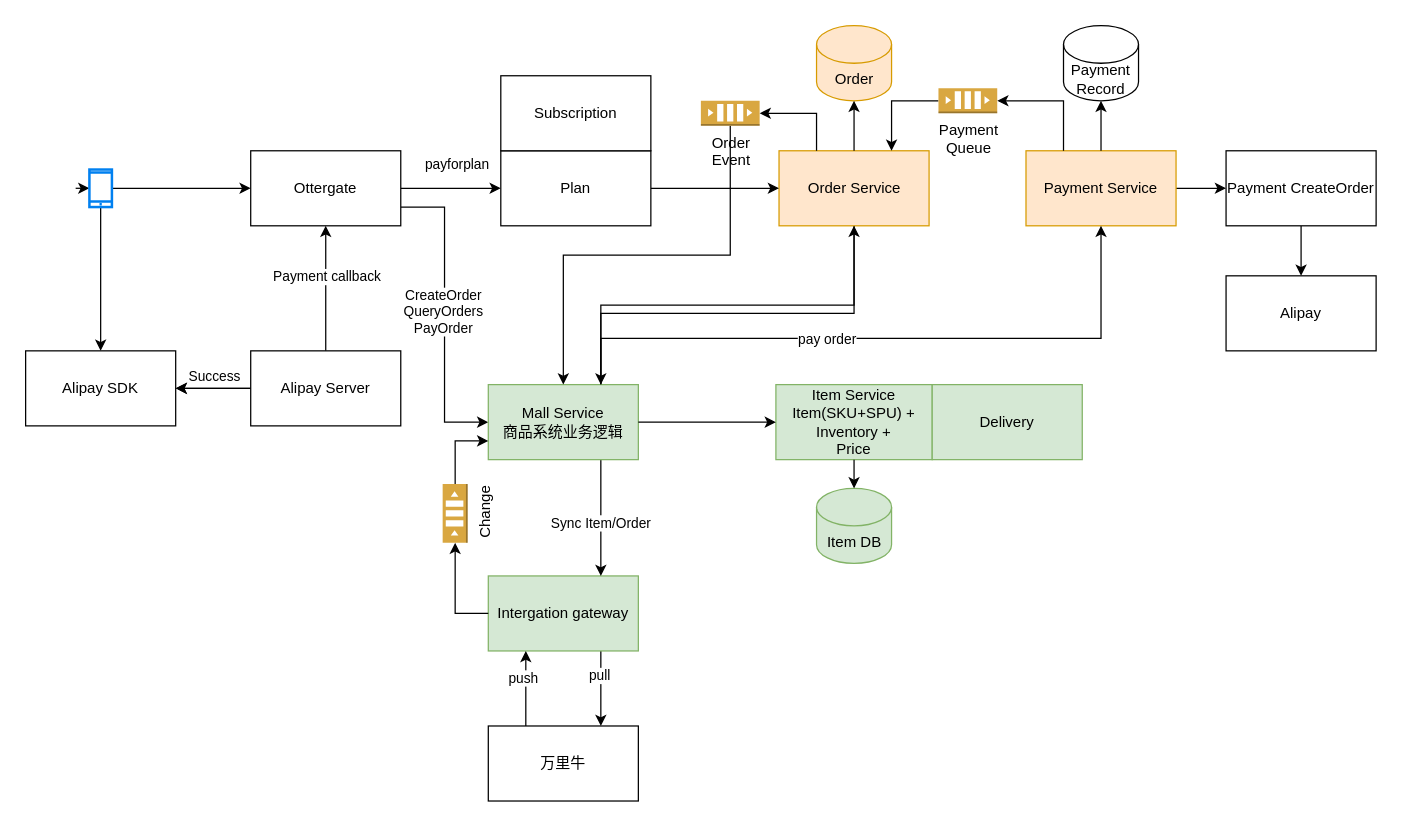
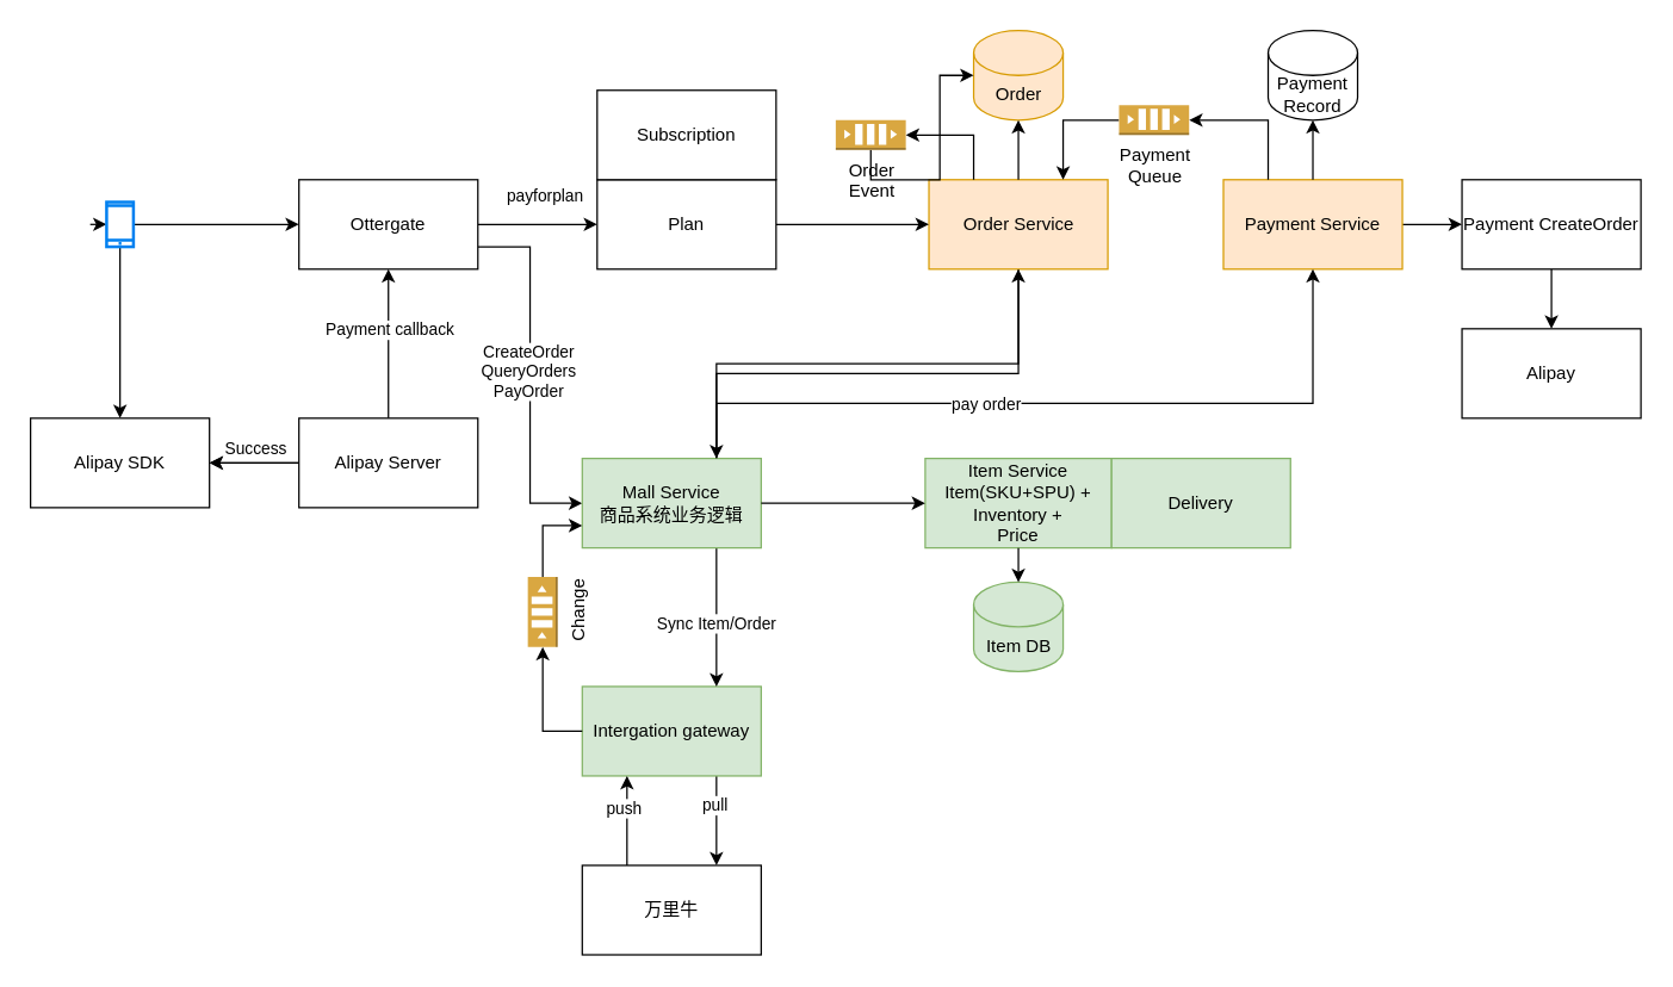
- <mxCell id="53" style="edgeStyle=orthogonalEdgeStyle;rounded=0;orthogonalLoop=1;jettySize=auto;html=1;exitX=0.5;exitY=1;exitDx=0;exitDy=0;exitPerimeter=0;" edge="1" parent="1" source="54" target="45"><mxGeometry relative="1" as="geometry" /></mxCell>
+ <mxCell id="53" style="edgeStyle=orthogonalEdgeStyle;rounded=0;orthogonalLoop=1;jettySize=auto;html=1;exitX=0.5;exitY=1;exitDx=0;exitDy=0;exitPerimeter=0;" edge="1" parent="1" source="54" target="13"><mxGeometry relative="1" as="geometry" /></mxCell>
